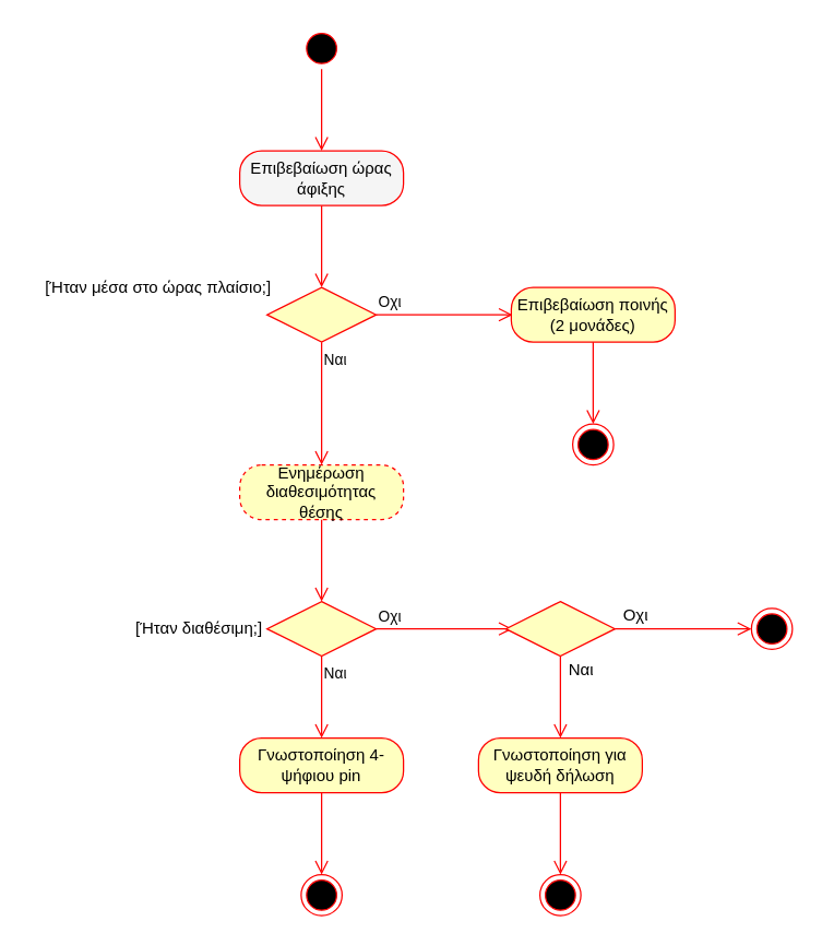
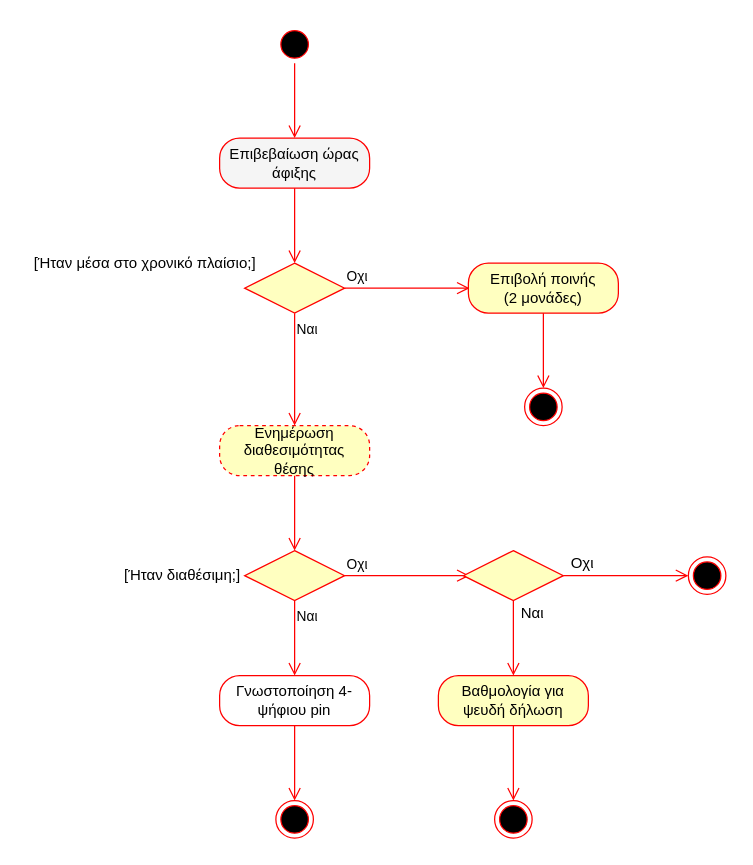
- <mxCell id="25" value="[Ήταν μέσα στο ώρας πλαίσιο;]" style="text;html=1;align=center;verticalAlign=middle;resizable=0;points=[];autosize=1;" vertex="1" parent="1"><mxGeometry x="20" y="200" width="190" height="20" as="geometry" /></mxCell>
+ <mxCell id="25" value="[Ήταν μέσα στο χρονικό πλαίσιο;]" style="text;html=1;align=center;verticalAlign=middle;resizable=0;points=[];autosize=1;" vertex="1" parent="1"><mxGeometry x="20" y="200" width="190" height="20" as="geometry" /></mxCell>
- <mxCell id="27" value="Επιβεβαίωση ποινής&lt;br&gt;(2 μονάδες)" style="rounded=1;whiteSpace=wrap;html=1;arcSize=40;fontColor=#000000;fillColor=#ffffc0;strokeColor=#ff0000;" vertex="1" parent="1"><mxGeometry x="374" y="210" width="120" height="40" as="geometry" /></mxCell>
+ <mxCell id="27" value="Επιβολή ποινής&lt;br&gt;(2 μονάδες)" style="rounded=1;whiteSpace=wrap;html=1;arcSize=40;fontColor=#000000;fillColor=#ffffc0;strokeColor=#ff0000;" vertex="1" parent="1"><mxGeometry x="374" y="210" width="120" height="40" as="geometry" /></mxCell>
- <mxCell id="29" value="Γνωστοποίηση 4-ψήφιου pin" style="rounded=1;whiteSpace=wrap;html=1;arcSize=40;fontColor=#000000;fillColor=#ffffc0;strokeColor=#ff0000;" vertex="1" parent="1"><mxGeometry x="175" y="540" width="120" height="40" as="geometry" /></mxCell>
+ <mxCell id="29" value="Γνωστοποίηση 4-ψήφιου pin" style="rounded=1;whiteSpace=wrap;html=1;arcSize=40;fontColor=#000000;fillColor=#ffffff;strokeColor=#ff0000;" vertex="1" parent="1"><mxGeometry x="175" y="540" width="120" height="40" as="geometry" /></mxCell>
- <mxCell id="16" value="Γνωστοποίηση για ψευδή δήλωση" style="rounded=1;whiteSpace=wrap;html=1;arcSize=40;fontColor=#000000;fillColor=#ffffc0;strokeColor=#ff0000;" vertex="1" parent="1"><mxGeometry x="350" y="540" width="120" height="40" as="geometry" /></mxCell>
+ <mxCell id="16" value="Βαθμολογία για ψευδή δήλωση" style="rounded=1;whiteSpace=wrap;html=1;arcSize=40;fontColor=#000000;fillColor=#ffffc0;strokeColor=#ff0000;" vertex="1" parent="1"><mxGeometry x="350" y="540" width="120" height="40" as="geometry" /></mxCell>
